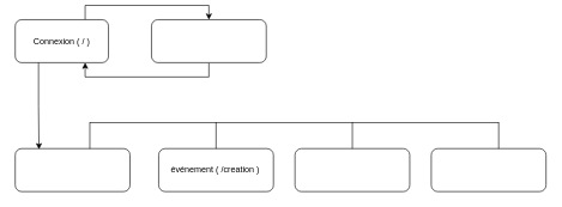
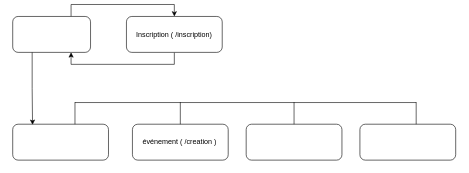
- <mxCell id="4" value="Connexion ( / )" style="text;html=1;align=center;verticalAlign=middle;whiteSpace=wrap;rounded=0;" vertex="1" parent="1"><mxGeometry x="30" y="35" width="110" height="30" as="geometry" /></mxCell>
+ <mxCell id="7" value="Inscription ( /inscription)" style="text;html=1;align=center;verticalAlign=middle;whiteSpace=wrap;rounded=0;" vertex="1" parent="1"><mxGeometry x="220" y="35" width="140" height="30" as="geometry" /></mxCell>
